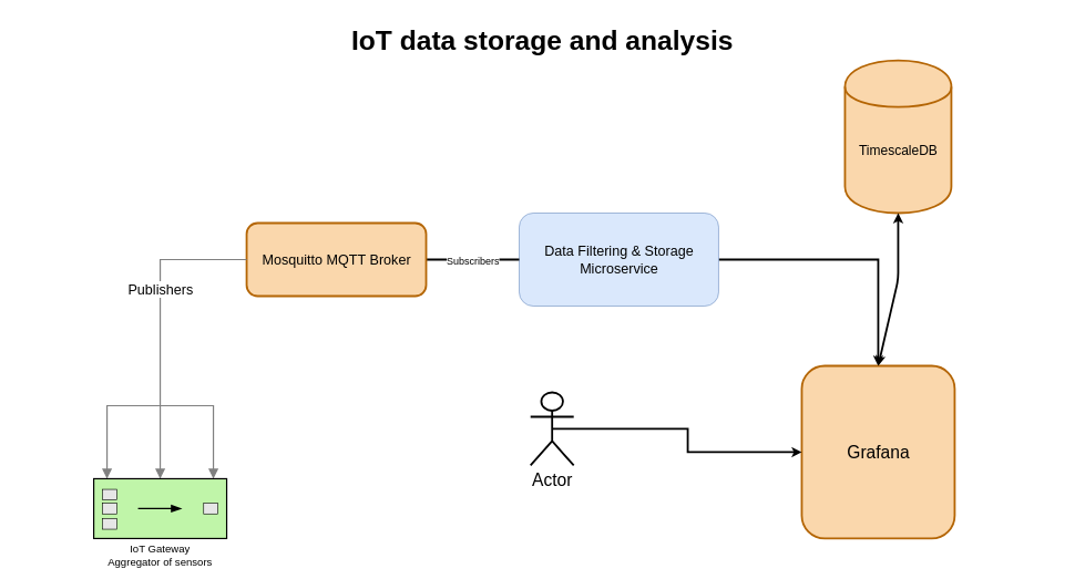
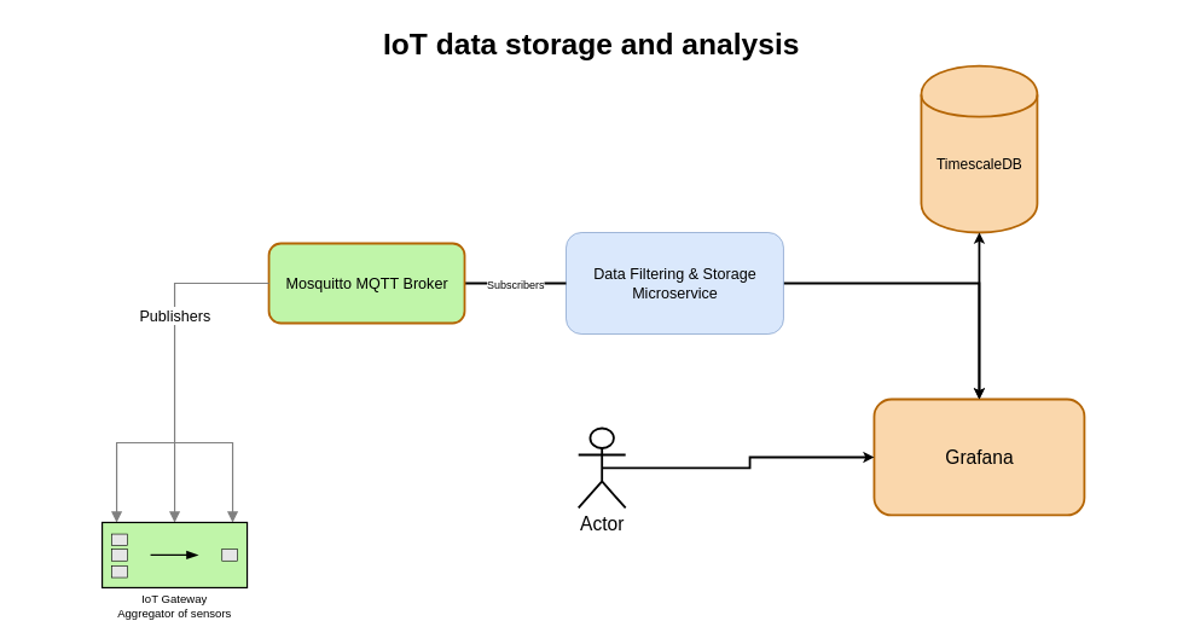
- <mxCell id="6" value="Mosquitto MQTT Broker" style="rounded=1;whiteSpace=wrap;html=1;strokeWidth=3;fontSize=21;fillColor=#fad7ac;strokeColor=#b46504;" vertex="1" parent="1"><mxGeometry x="370.5" y="335" width="270" height="110" as="geometry" /></mxCell>
+ <mxCell id="6" value="Mosquitto MQTT Broker" style="rounded=1;whiteSpace=wrap;html=1;strokeWidth=3;fontSize=21;fillColor=#c0f5a9;strokeColor=#b46504;" vertex="1" parent="1"><mxGeometry x="370.5" y="335" width="270" height="110" as="geometry" /></mxCell>
- <mxCell id="14" value="Grafana" style="rounded=1;whiteSpace=wrap;html=1;strokeWidth=3;fontSize=26;fillColor=#fad7ac;strokeColor=#b46504;" vertex="1" parent="1"><mxGeometry x="1205.5" y="550" width="230" height="260" as="geometry" /></mxCell>
+ <mxCell id="14" value="Grafana" style="rounded=1;whiteSpace=wrap;html=1;strokeWidth=3;fontSize=26;fillColor=#fad7ac;strokeColor=#b46504;" vertex="1" parent="1"><mxGeometry x="1205.5" y="550" width="290" height="160" as="geometry" /></mxCell>
